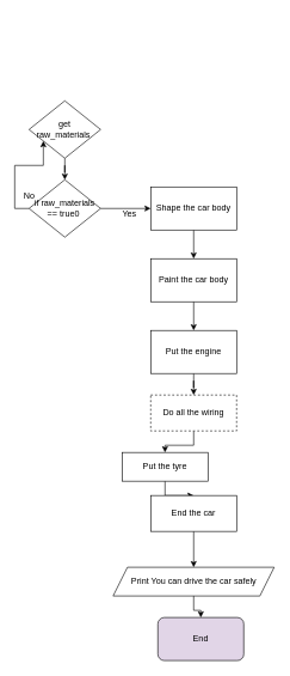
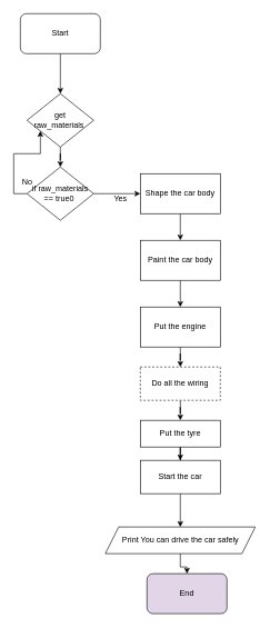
+ <mxCell id="3" value="Start" style="rounded=1;whiteSpace=wrap;html=1;" vertex="1" parent="1"><mxGeometry x="30" y="20" width="120" height="60" as="geometry" /></mxCell>
+ <mxCell id="2" style="edgeStyle=orthogonalEdgeStyle;rounded=0;orthogonalLoop=1;jettySize=auto;html=1;" edge="1" parent="1" source="3" target="5"><mxGeometry relative="1" as="geometry"><mxPoint x="90" y="110" as="targetPoint" /></mxGeometry></mxCell>
- <mxCell id="18" value="Put the tyre" style="whiteSpace=wrap;html=1;" vertex="1" parent="1"><mxGeometry x="170" y="630" width="120" height="40" as="geometry" /></mxCell>
+ <mxCell id="18" value="Put the tyre" style="whiteSpace=wrap;html=1;" vertex="1" parent="1"><mxGeometry x="210" y="630" width="120" height="40" as="geometry" /></mxCell>
- <mxCell id="20" value="End the car" style="whiteSpace=wrap;html=1;" vertex="1" parent="1"><mxGeometry x="210" y="690" width="120" height="50" as="geometry" /></mxCell>
+ <mxCell id="20" value="Start the car" style="whiteSpace=wrap;html=1;" vertex="1" parent="1"><mxGeometry x="210" y="690" width="120" height="50" as="geometry" /></mxCell>
